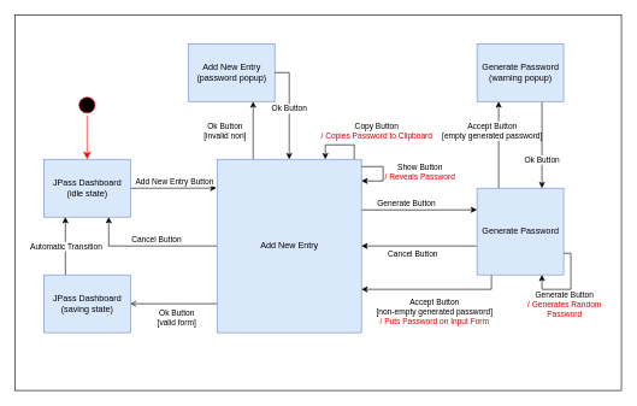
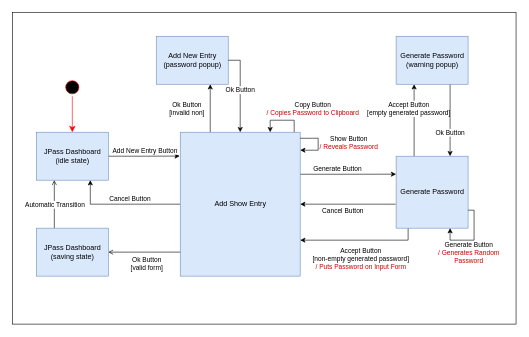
- <mxCell id="21" style="edgeStyle=orthogonalEdgeStyle;rounded=0;orthogonalLoop=1;jettySize=auto;html=1;exitX=0.25;exitY=0;exitDx=0;exitDy=0;entryX=0.25;entryY=1;entryDx=0;entryDy=0;" parent="1" source="24" target="5" edge="1"><mxGeometry relative="1" as="geometry" /></mxCell>
+ <mxCell id="21" style="edgeStyle=orthogonalEdgeStyle;rounded=0;orthogonalLoop=1;jettySize=auto;html=1;exitX=0.25;exitY=0;exitDx=0;exitDy=0;entryX=0.25;entryY=1;entryDx=0;entryDy=0;endArrow=open;" parent="1" source="24" target="5" edge="1"><mxGeometry relative="1" as="geometry" /></mxCell>
- <mxCell id="13" value="Add New Entry" style="html=1;fillColor=#dae8fc;strokeColor=#6c8ebf;" parent="1" vertex="1"><mxGeometry x="300" y="220" width="200" height="240" as="geometry" /></mxCell>
+ <mxCell id="13" value="Add Show Entry" style="html=1;fillColor=#dae8fc;strokeColor=#6c8ebf;" parent="1" vertex="1"><mxGeometry x="300" y="220" width="200" height="240" as="geometry" /></mxCell>
